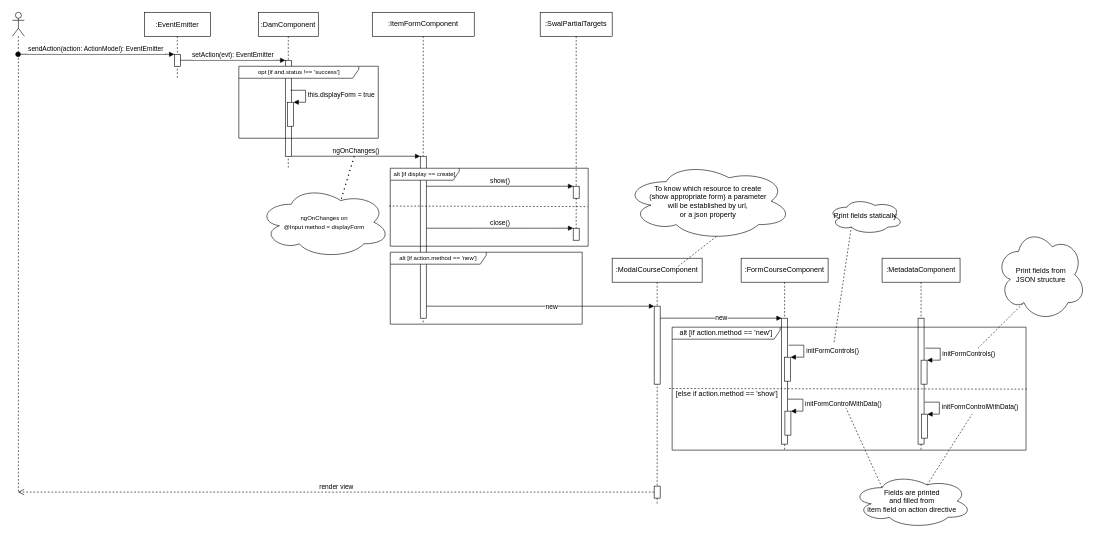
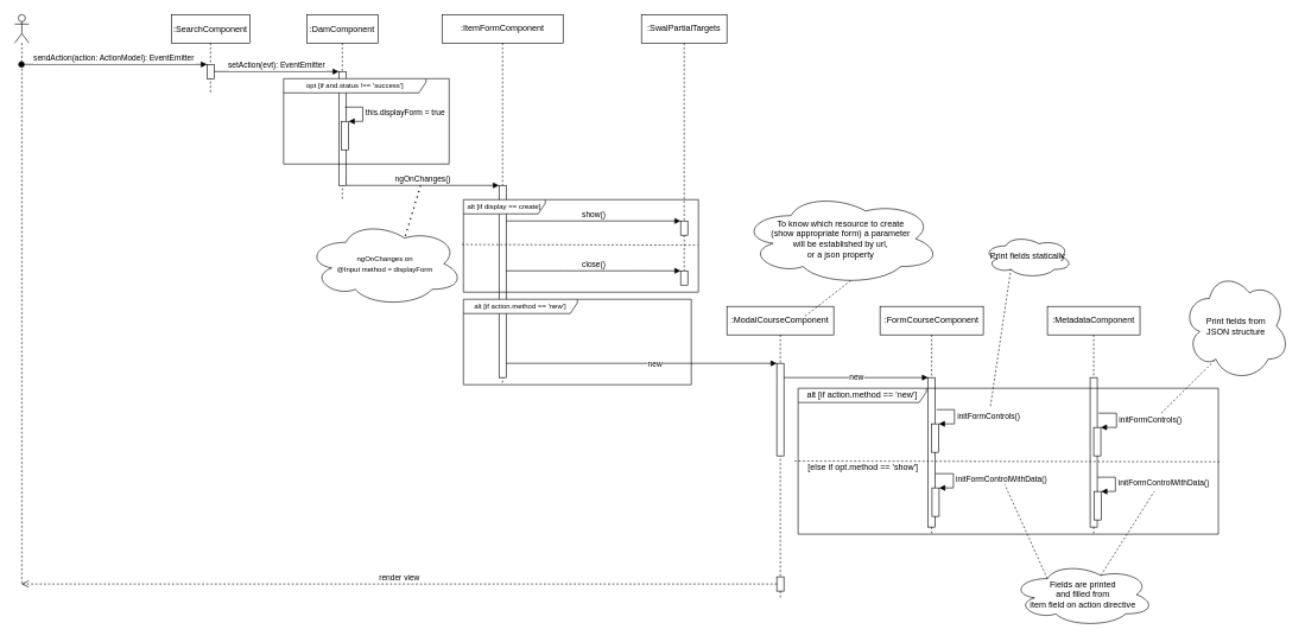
- <mxCell id="2" value=":EventEmitter" style="shape=umlLifeline;perimeter=lifelinePerimeter;container=1;collapsible=0;recursiveResize=0;rounded=0;shadow=0;strokeWidth=1;" parent="1" vertex="1"><mxGeometry x="240" y="20" width="110" height="110" as="geometry" /></mxCell>
+ <mxCell id="2" value=":SearchComponent" style="shape=umlLifeline;perimeter=lifelinePerimeter;container=1;collapsible=0;recursiveResize=0;rounded=0;shadow=0;strokeWidth=1;" parent="1" vertex="1"><mxGeometry x="240" y="20" width="110" height="110" as="geometry" /></mxCell>
- <mxCell id="48" value="[else if action.method == 'show']" style="text;html=1;align=center;verticalAlign=middle;resizable=0;points=[];autosize=1;" vertex="1" parent="1"><mxGeometry x="1116" y="647" width="190" height="20" as="geometry" /></mxCell>
+ <mxCell id="48" value="[else if opt.method == 'show']" style="text;html=1;align=center;verticalAlign=middle;resizable=0;points=[];autosize=1;" vertex="1" parent="1"><mxGeometry x="1116" y="647" width="190" height="20" as="geometry" /></mxCell>
